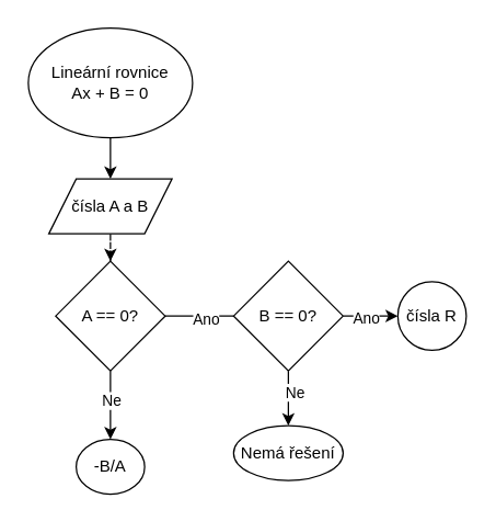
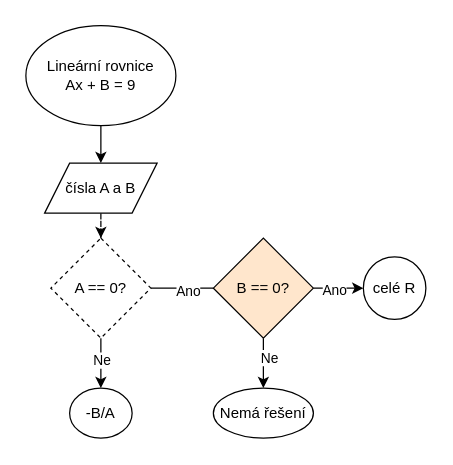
- <mxCell id="3" value="Lineární rovnice&lt;br&gt;Ax + B = 0" style="ellipse;whiteSpace=wrap;html=1;" vertex="1" parent="1"><mxGeometry x="20" y="20" width="120" height="80" as="geometry" /></mxCell>
+ <mxCell id="3" value="Lineární rovnice&lt;br&gt;Ax + B = 9" style="ellipse;whiteSpace=wrap;html=1;" vertex="1" parent="1"><mxGeometry x="20" y="20" width="120" height="80" as="geometry" /></mxCell>
- <mxCell id="10" value="A == 0?" style="rhombus;whiteSpace=wrap;html=1;" vertex="1" parent="1"><mxGeometry x="40" y="190" width="80" height="80" as="geometry" /></mxCell>
+ <mxCell id="10" value="A == 0?" style="rhombus;whiteSpace=wrap;html=1;dashed=1;" vertex="1" parent="1"><mxGeometry x="40" y="190" width="80" height="80" as="geometry" /></mxCell>
- <mxCell id="15" value="B == 0?" style="rhombus;whiteSpace=wrap;html=1;direction=south;" vertex="1" parent="1"><mxGeometry x="170" y="190" width="80" height="80" as="geometry" /></mxCell>
+ <mxCell id="15" value="B == 0?" style="rhombus;whiteSpace=wrap;html=1;direction=south;fillColor=#ffe6cc;" vertex="1" parent="1"><mxGeometry x="170" y="190" width="80" height="80" as="geometry" /></mxCell>
- <mxCell id="18" value="čísla R" style="ellipse;whiteSpace=wrap;html=1;" vertex="1" parent="1"><mxGeometry x="290" y="205" width="50" height="50" as="geometry" /></mxCell>
+ <mxCell id="18" value="celé R" style="ellipse;whiteSpace=wrap;html=1;" vertex="1" parent="1"><mxGeometry x="290" y="205" width="50" height="50" as="geometry" /></mxCell>
- <mxCell id="17" value="-B/A" style="ellipse;whiteSpace=wrap;html=1;" vertex="1" parent="1"><mxGeometry x="55" y="320" width="50" height="40" as="geometry" /></mxCell>
+ <mxCell id="17" value="-B/A" style="ellipse;whiteSpace=wrap;html=1;" vertex="1" parent="1"><mxGeometry x="55" y="310" width="50" height="40" as="geometry" /></mxCell>
